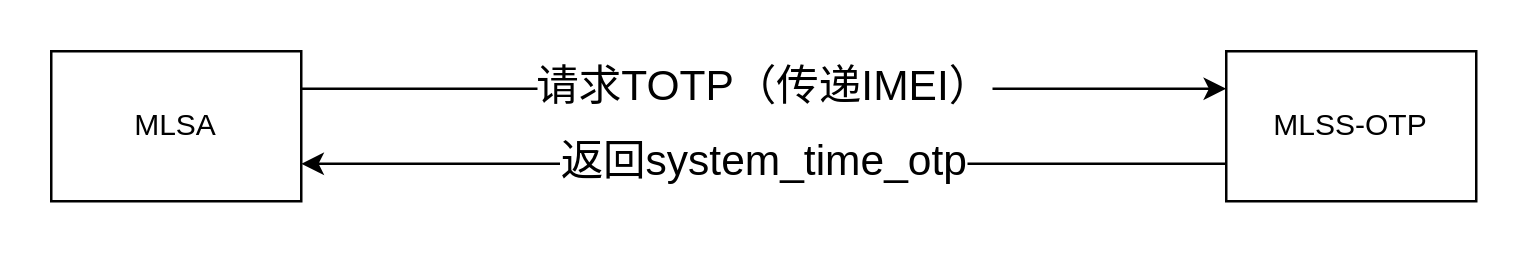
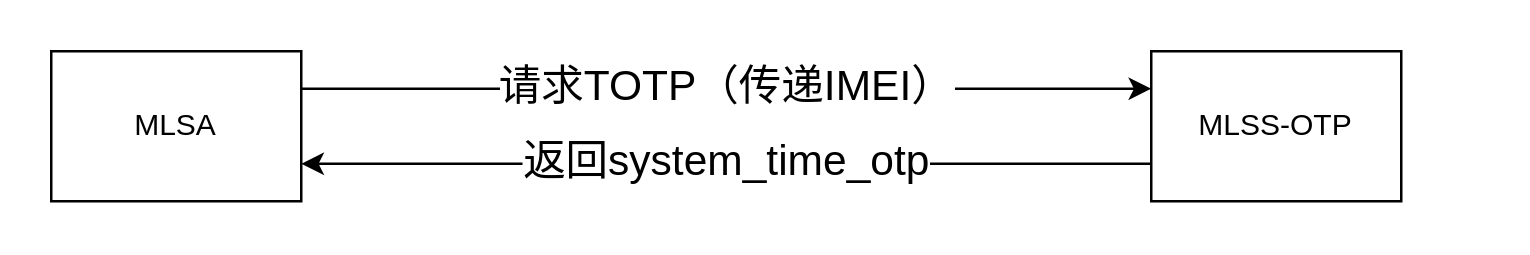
- <mxCell id="3" value="MLSS-OTP" style="rounded=0;whiteSpace=wrap;html=1;" parent="1" vertex="1"><mxGeometry x="490" y="20" width="100" height="60" as="geometry" /></mxCell>
+ <mxCell id="3" value="MLSS-OTP" style="rounded=0;whiteSpace=wrap;html=1;" parent="1" vertex="1"><mxGeometry x="460" y="20" width="100" height="60" as="geometry" /></mxCell>
